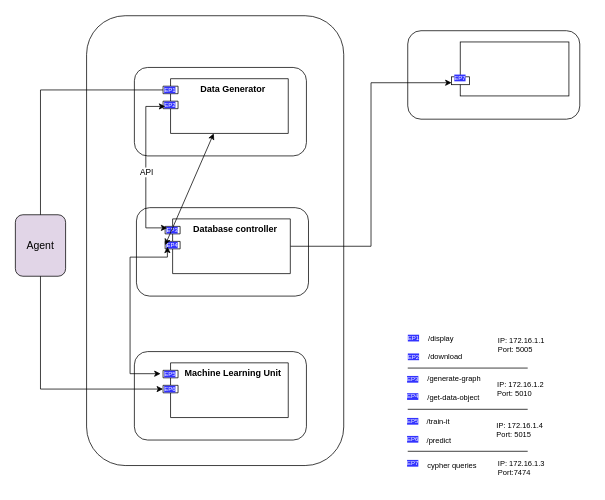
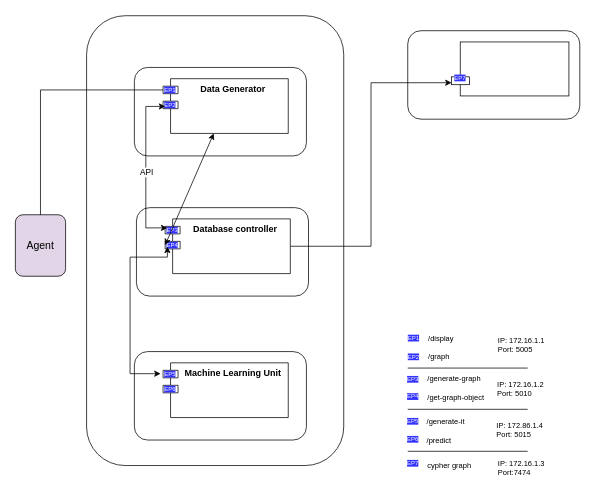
- <mxCell id="29" style="edgeStyle=orthogonalEdgeStyle;rounded=0;orthogonalLoop=1;jettySize=auto;html=1;entryX=0;entryY=0;entryDx=0;entryDy=35;entryPerimeter=0;exitX=0.5;exitY=1;exitDx=0;exitDy=0;fontStyle=0" edge="1" parent="1" source="8" target="24"><mxGeometry relative="1" as="geometry"><Array as="points"><mxPoint x="54" y="518" /></Array></mxGeometry></mxCell>
- <mxCell id="42" value="/download" style="text;html=1;align=left;verticalAlign=middle;whiteSpace=wrap;rounded=0;fontSize=10;fontStyle=0;strokeColor=none;" vertex="1" parent="1"><mxGeometry x="568.5" y="459" width="60" height="30" as="geometry" /></mxCell>
+ <mxCell id="42" value="/graph" style="text;html=1;align=left;verticalAlign=middle;whiteSpace=wrap;rounded=0;fontSize=10;fontStyle=0;strokeColor=none;" vertex="1" parent="1"><mxGeometry x="568.5" y="459" width="60" height="30" as="geometry" /></mxCell>
- <mxCell id="47" value="/get-data-object" style="text;html=1;align=left;verticalAlign=middle;whiteSpace=wrap;rounded=0;fontSize=10;fontStyle=0;strokeColor=none;" vertex="1" parent="1"><mxGeometry x="568" y="514" width="113" height="30" as="geometry" /></mxCell>
+ <mxCell id="47" value="/get-graph-object" style="text;html=1;align=left;verticalAlign=middle;whiteSpace=wrap;rounded=0;fontSize=10;fontStyle=0;strokeColor=none;" vertex="1" parent="1"><mxGeometry x="568" y="514" width="113" height="30" as="geometry" /></mxCell>
- <mxCell id="44" value="/train-it" style="text;html=1;align=left;verticalAlign=middle;whiteSpace=wrap;rounded=0;fontSize=10;fontStyle=0;strokeColor=none;" vertex="1" parent="1"><mxGeometry x="567" y="546" width="60" height="30" as="geometry" /></mxCell>
+ <mxCell id="44" value="/generate-it" style="text;html=1;align=left;verticalAlign=middle;whiteSpace=wrap;rounded=0;fontSize=10;fontStyle=0;strokeColor=none;" vertex="1" parent="1"><mxGeometry x="567" y="546" width="60" height="30" as="geometry" /></mxCell>
- <mxCell id="27" value="IP:&amp;nbsp;172.16.1.4&lt;br style=&quot;font-size: 10px;&quot;&gt;Port: 5015&lt;br style=&quot;font-size: 10px;&quot;&gt;&lt;div style=&quot;font-size: 10px;&quot;&gt;&lt;br style=&quot;font-size: 10px;&quot;&gt;&lt;/div&gt;" style="text;html=1;align=left;verticalAlign=middle;whiteSpace=wrap;rounded=0;fontStyle=0;strokeColor=none;fontSize=10;" vertex="1" parent="1"><mxGeometry x="660.25" y="540" width="123" height="76" as="geometry" /></mxCell>
+ <mxCell id="27" value="IP:&amp;nbsp;172.86.1.4&lt;br style=&quot;font-size: 10px;&quot;&gt;Port: 5015&lt;br style=&quot;font-size: 10px;&quot;&gt;&lt;div style=&quot;font-size: 10px;&quot;&gt;&lt;br style=&quot;font-size: 10px;&quot;&gt;&lt;/div&gt;" style="text;html=1;align=left;verticalAlign=middle;whiteSpace=wrap;rounded=0;fontStyle=0;strokeColor=none;fontSize=10;" vertex="1" parent="1"><mxGeometry x="660.25" y="540" width="123" height="76" as="geometry" /></mxCell>
- <mxCell id="45" value="cypher queries" style="text;html=1;align=left;verticalAlign=middle;whiteSpace=wrap;rounded=0;fontSize=10;fontStyle=0;strokeColor=none;" vertex="1" parent="1"><mxGeometry x="568" y="605" width="102" height="30" as="geometry" /></mxCell>
+ <mxCell id="45" value="cypher graph" style="text;html=1;align=left;verticalAlign=middle;whiteSpace=wrap;rounded=0;fontSize=10;fontStyle=0;strokeColor=none;" vertex="1" parent="1"><mxGeometry x="568" y="605" width="102" height="30" as="geometry" /></mxCell>
